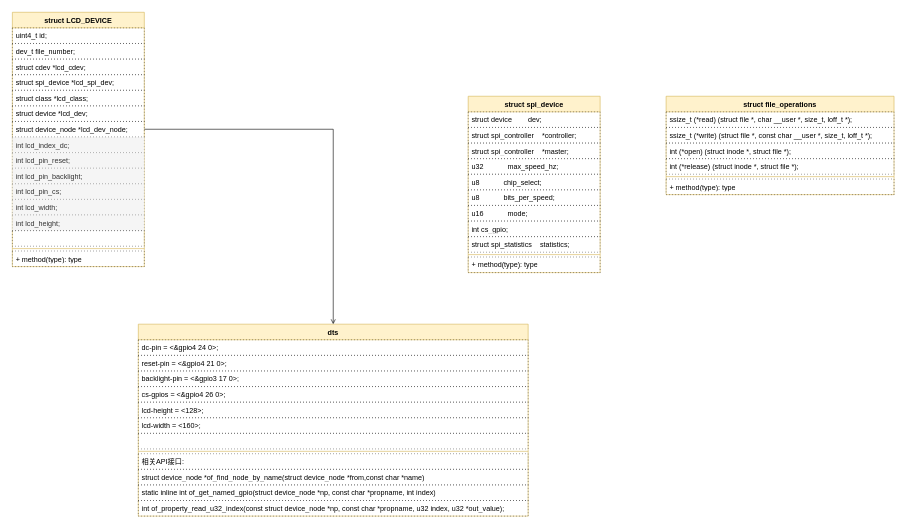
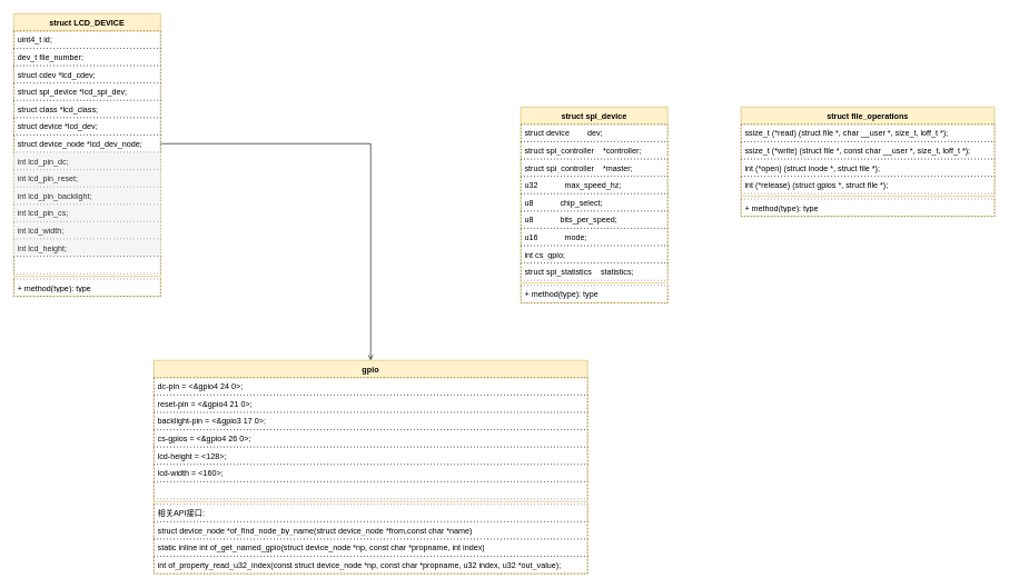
- <mxCell id="10" value="&lt;div&gt;int lcd_index_dc;&lt;/div&gt;&lt;div&gt;&lt;br&gt;&lt;/div&gt;" style="text;strokeColor=#666666;fillColor=#f5f5f5;align=left;verticalAlign=top;spacingLeft=4;spacingRight=4;overflow=hidden;rotatable=0;points=[[0,0.5],[1,0.5]];portConstraint=eastwest;whiteSpace=wrap;html=1;dashed=1;dashPattern=1 4;fontColor=#333333;" parent="2" vertex="1"><mxGeometry y="208" width="220" height="26" as="geometry" /></mxCell>
+ <mxCell id="10" value="&lt;div&gt;int lcd_pin_dc;&lt;/div&gt;&lt;div&gt;&lt;br&gt;&lt;/div&gt;" style="text;strokeColor=#666666;fillColor=#f5f5f5;align=left;verticalAlign=top;spacingLeft=4;spacingRight=4;overflow=hidden;rotatable=0;points=[[0,0.5],[1,0.5]];portConstraint=eastwest;whiteSpace=wrap;html=1;dashed=1;dashPattern=1 4;fontColor=#333333;" parent="2" vertex="1"><mxGeometry y="208" width="220" height="26" as="geometry" /></mxCell>
- <mxCell id="49" value="&lt;div&gt;int (*release) (struct inode *, struct file *);&lt;/div&gt;&lt;div&gt;&lt;br&gt;&lt;/div&gt;" style="text;strokeColor=default;fillColor=none;align=left;verticalAlign=top;spacingLeft=4;spacingRight=4;overflow=hidden;rotatable=0;points=[[0,0.5],[1,0.5]];portConstraint=eastwest;whiteSpace=wrap;html=1;dashed=1;dashPattern=1 4;" vertex="1" parent="45"><mxGeometry y="104" width="380" height="26" as="geometry" /></mxCell>
+ <mxCell id="49" value="&lt;div&gt;int (*release) (struct gpios *, struct file *);&lt;/div&gt;&lt;div&gt;&lt;br&gt;&lt;/div&gt;" style="text;strokeColor=default;fillColor=none;align=left;verticalAlign=top;spacingLeft=4;spacingRight=4;overflow=hidden;rotatable=0;points=[[0,0.5],[1,0.5]];portConstraint=eastwest;whiteSpace=wrap;html=1;dashed=1;dashPattern=1 4;" vertex="1" parent="45"><mxGeometry y="104" width="380" height="26" as="geometry" /></mxCell>
- <mxCell id="19" value="&lt;b style=&quot;border-color: var(--border-color);&quot;&gt;dts&lt;br&gt;&lt;/b&gt;" style="swimlane;fontStyle=1;align=center;verticalAlign=top;childLayout=stackLayout;horizontal=1;startSize=26;horizontalStack=0;resizeParent=1;resizeParentMax=0;resizeLast=0;collapsible=1;marginBottom=0;whiteSpace=wrap;html=1;fillColor=#fff2cc;strokeColor=#d6b656;" parent="1" vertex="1"><mxGeometry x="230" y="540" width="650" height="320" as="geometry" /></mxCell>
+ <mxCell id="19" value="&lt;b style=&quot;border-color: var(--border-color);&quot;&gt;gpio&lt;br&gt;&lt;/b&gt;" style="swimlane;fontStyle=1;align=center;verticalAlign=top;childLayout=stackLayout;horizontal=1;startSize=26;horizontalStack=0;resizeParent=1;resizeParentMax=0;resizeLast=0;collapsible=1;marginBottom=0;whiteSpace=wrap;html=1;fillColor=#fff2cc;strokeColor=#d6b656;" parent="1" vertex="1"><mxGeometry x="230" y="540" width="650" height="320" as="geometry" /></mxCell>
